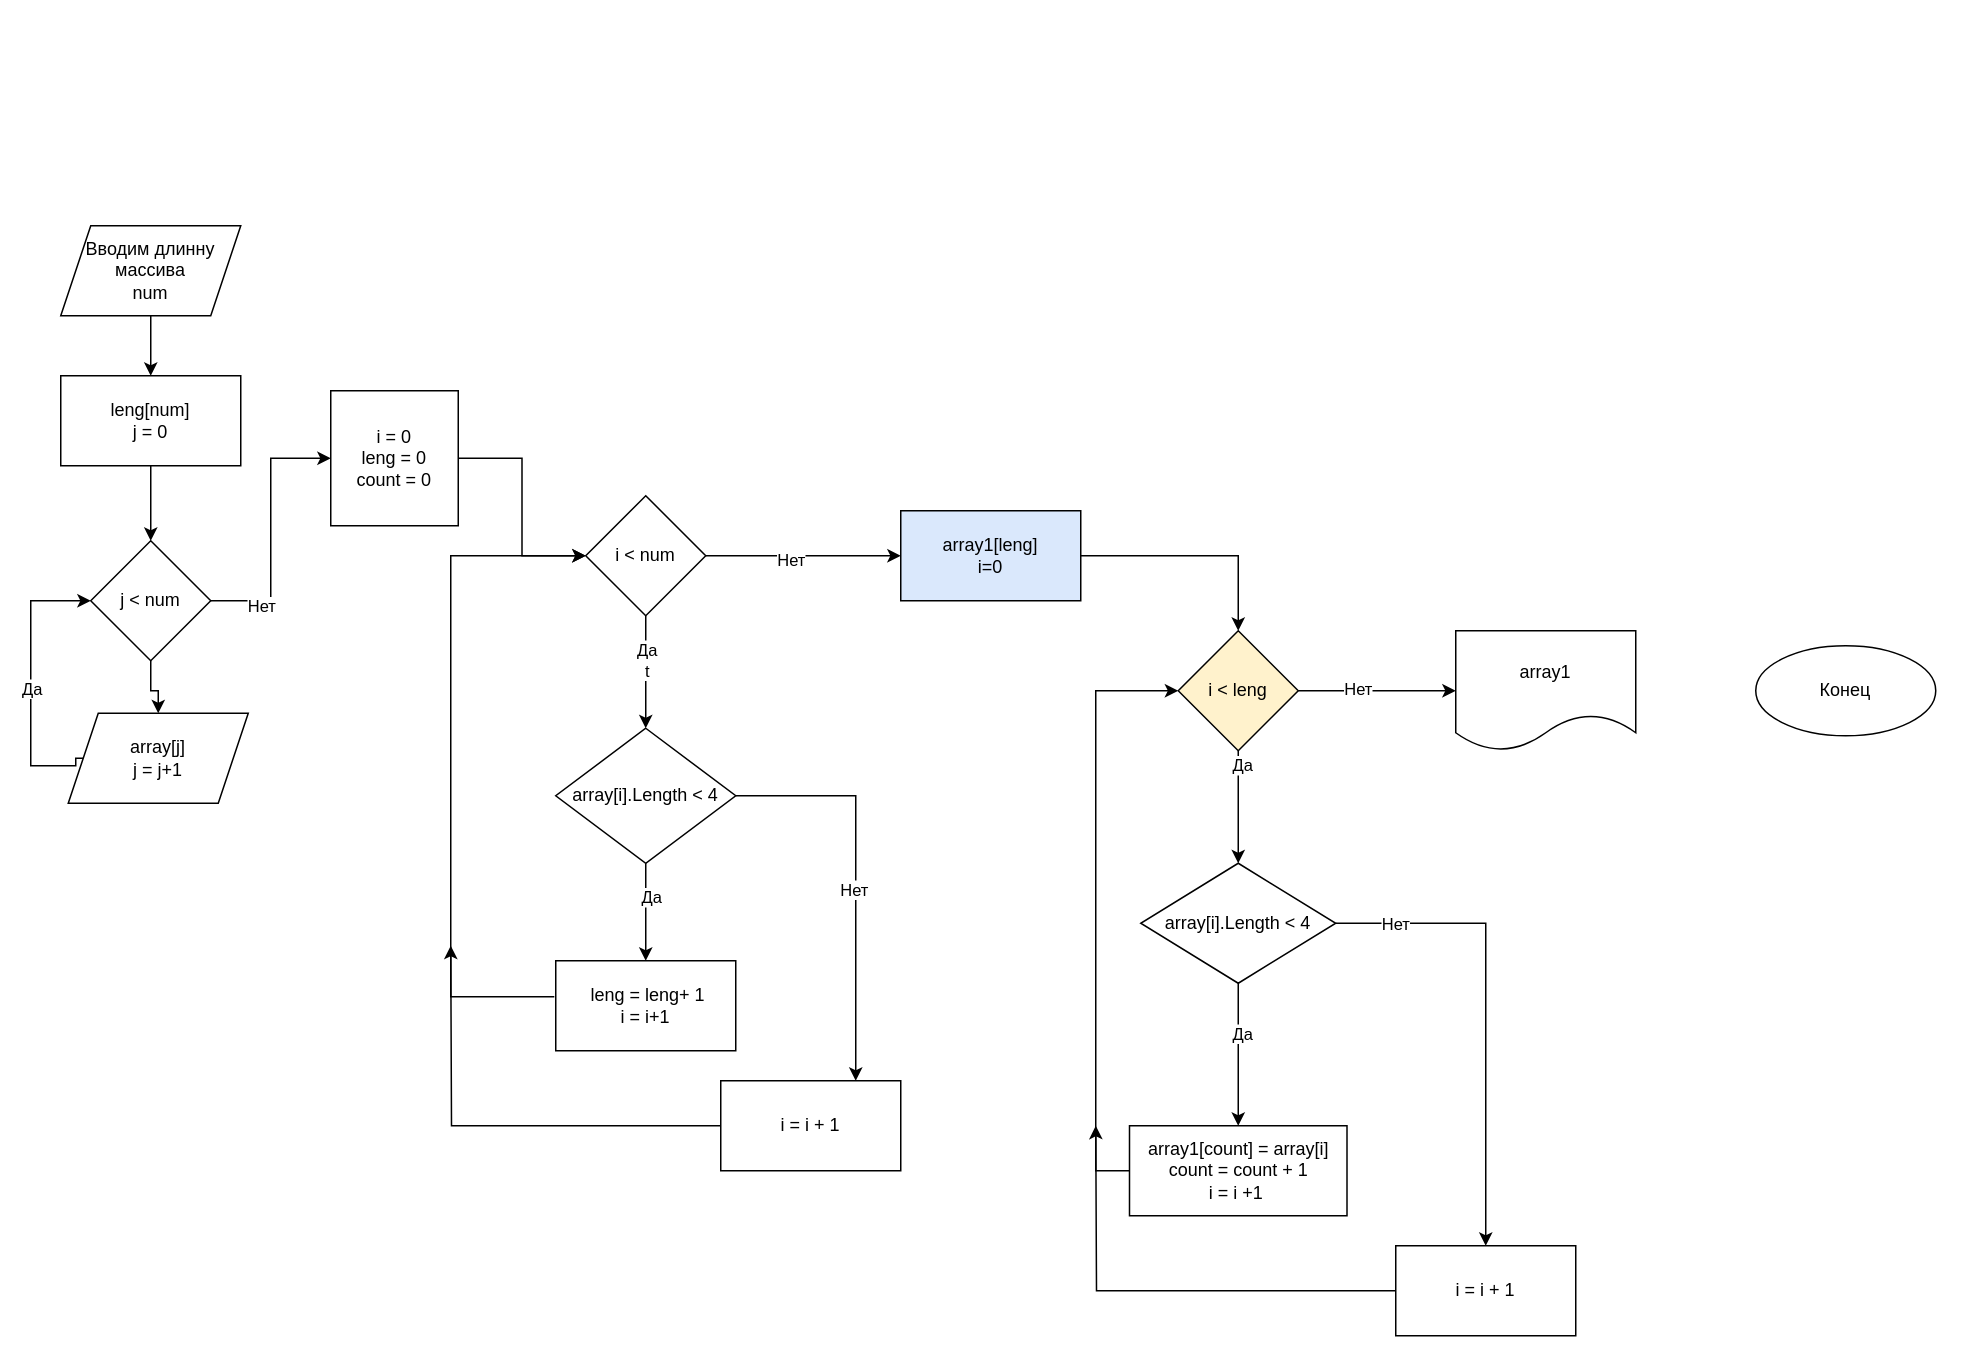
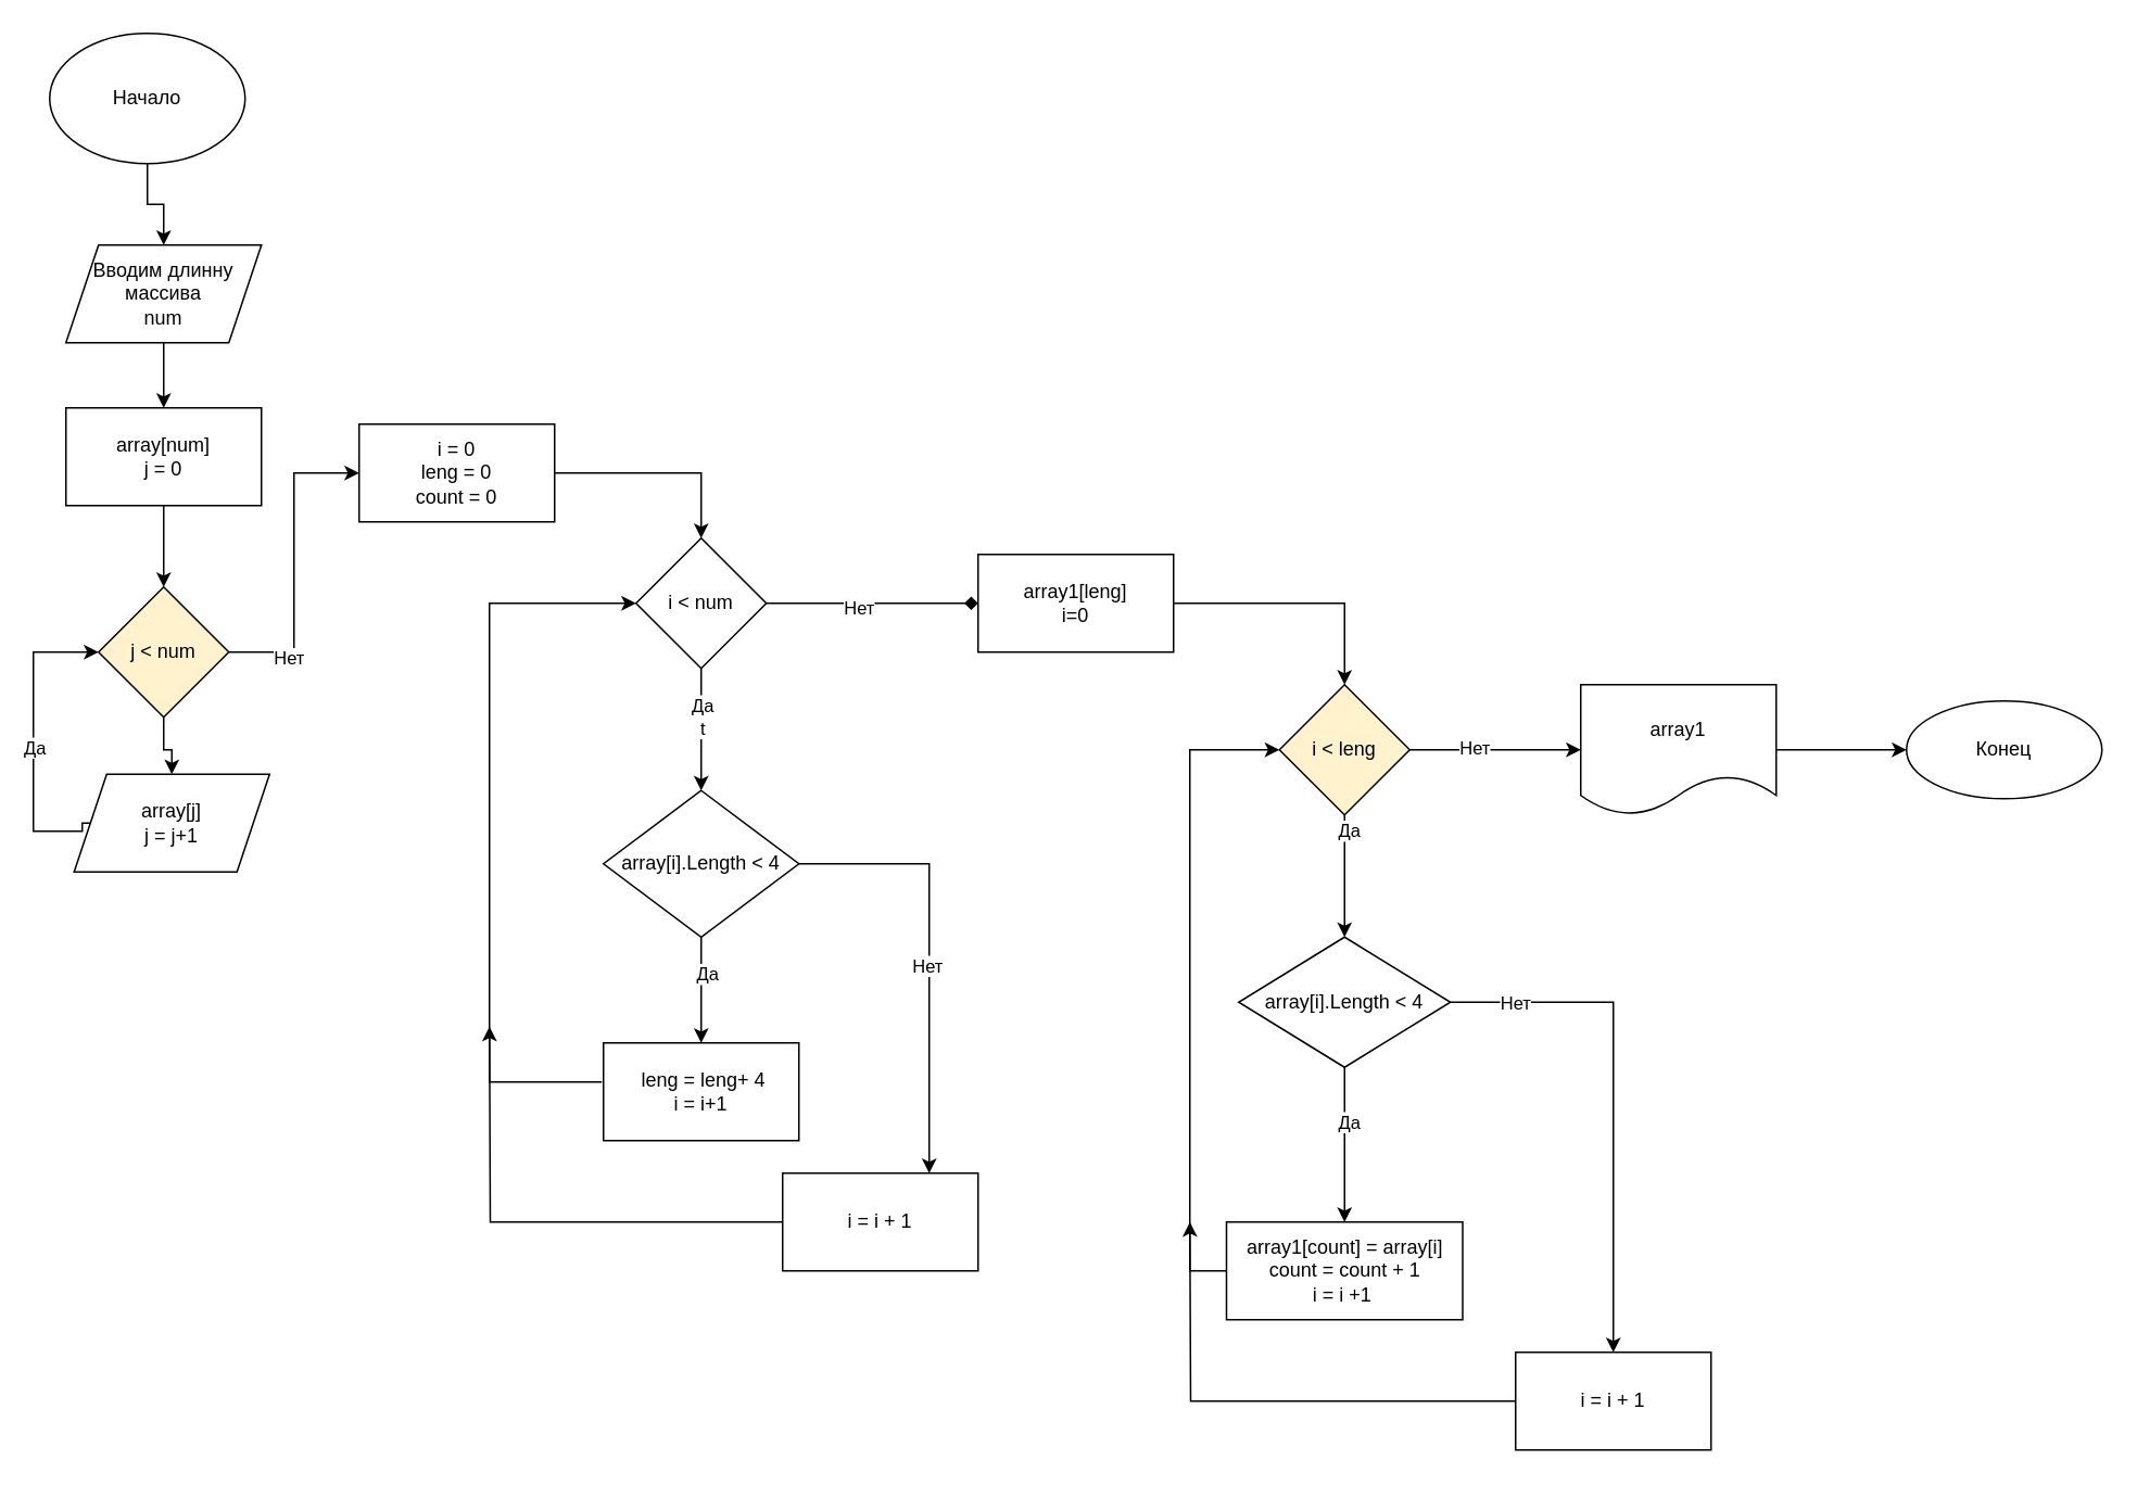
+ <mxCell id="3" value="Начало" style="ellipse;whiteSpace=wrap;html=1;" vertex="1" parent="1"><mxGeometry x="30" y="20" width="120" height="80" as="geometry" /></mxCell>
+ <mxCell id="2" value="" style="edgeStyle=orthogonalEdgeStyle;rounded=0;orthogonalLoop=1;jettySize=auto;html=1;" edge="1" parent="1" source="3" target="5"><mxGeometry relative="1" as="geometry" /></mxCell>
- <mxCell id="7" value="leng[num]&lt;br&gt;j = 0" style="rounded=0;whiteSpace=wrap;html=1;" vertex="1" parent="1"><mxGeometry x="40" y="250" width="120" height="60" as="geometry" /></mxCell>
+ <mxCell id="7" value="array[num]&lt;br&gt;j = 0" style="rounded=0;whiteSpace=wrap;html=1;" vertex="1" parent="1"><mxGeometry x="40" y="250" width="120" height="60" as="geometry" /></mxCell>
- <mxCell id="13" value="i = 0&lt;br&gt;leng = 0&lt;br&gt;count = 0" style="whiteSpace=wrap;html=1;" vertex="1" parent="1"><mxGeometry x="220" y="260" width="85" height="90" as="geometry" /></mxCell>
+ <mxCell id="13" value="i = 0&lt;br&gt;leng = 0&lt;br&gt;count = 0" style="whiteSpace=wrap;html=1;" vertex="1" parent="1"><mxGeometry x="220" y="260" width="120" height="60" as="geometry" /></mxCell>
- <mxCell id="19" value="" style="edgeStyle=orthogonalEdgeStyle;rounded=0;orthogonalLoop=1;jettySize=auto;html=1;" edge="1" parent="1" source="21" target="32"><mxGeometry relative="1" as="geometry" /></mxCell>
+ <mxCell id="19" value="" style="edgeStyle=orthogonalEdgeStyle;rounded=0;orthogonalLoop=1;jettySize=auto;html=1;endArrow=diamond;" edge="1" parent="1" source="21" target="32"><mxGeometry relative="1" as="geometry" /></mxCell>
- <mxCell id="32" value="array1[leng]&lt;br&gt;i=0" style="whiteSpace=wrap;html=1;fillColor=#dae8fc;" vertex="1" parent="1"><mxGeometry x="600" y="340" width="120" height="60" as="geometry" /></mxCell>
+ <mxCell id="32" value="array1[leng]&lt;br&gt;i=0" style="whiteSpace=wrap;html=1;" vertex="1" parent="1"><mxGeometry x="600" y="340" width="120" height="60" as="geometry" /></mxCell>
- <mxCell id="11" value="j &amp;lt; num" style="rhombus;whiteSpace=wrap;html=1;" vertex="1" parent="1"><mxGeometry x="60" y="360" width="80" height="80" as="geometry" /></mxCell>
+ <mxCell id="11" value="j &amp;lt; num" style="rhombus;whiteSpace=wrap;html=1;fillColor=#fff2cc;" vertex="1" parent="1"><mxGeometry x="60" y="360" width="80" height="80" as="geometry" /></mxCell>
+ <mxCell id="47" value="" style="edgeStyle=orthogonalEdgeStyle;rounded=0;orthogonalLoop=1;jettySize=auto;html=1;" edge="1" parent="1" source="48" target="49"><mxGeometry relative="1" as="geometry" /></mxCell>
- <mxCell id="28" value="&amp;nbsp;leng = leng+ 1&lt;br&gt;i = i+1" style="whiteSpace=wrap;html=1;" vertex="1" parent="1"><mxGeometry x="370" y="640" width="120" height="60" as="geometry" /></mxCell>
+ <mxCell id="28" value="&amp;nbsp;leng = leng+ 4&lt;br&gt;i = i+1" style="whiteSpace=wrap;html=1;" vertex="1" parent="1"><mxGeometry x="370" y="640" width="120" height="60" as="geometry" /></mxCell>
